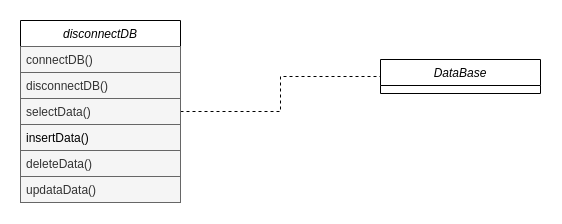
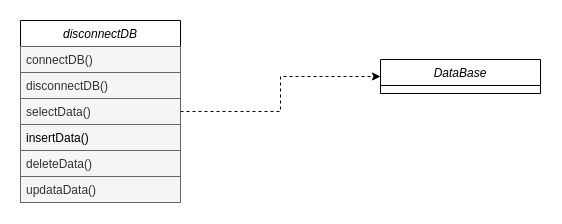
- <mxCell id="2" style="edgeStyle=orthogonalEdgeStyle;rounded=0;orthogonalLoop=1;jettySize=auto;html=1;exitX=1;exitY=0.5;exitDx=0;exitDy=0;dashed=1;entryX=0;entryY=0.5;entryDx=0;entryDy=0;endArrow=none;" edge="1" parent="1" source="3" target="10"><mxGeometry relative="1" as="geometry"><mxPoint x="360" y="110" as="targetPoint" /></mxGeometry></mxCell>
+ <mxCell id="2" style="edgeStyle=orthogonalEdgeStyle;rounded=0;orthogonalLoop=1;jettySize=auto;html=1;exitX=1;exitY=0.5;exitDx=0;exitDy=0;dashed=1;entryX=0;entryY=0.5;entryDx=0;entryDy=0;" edge="1" parent="1" source="3" target="10"><mxGeometry relative="1" as="geometry"><mxPoint x="360" y="110" as="targetPoint" /></mxGeometry></mxCell>
